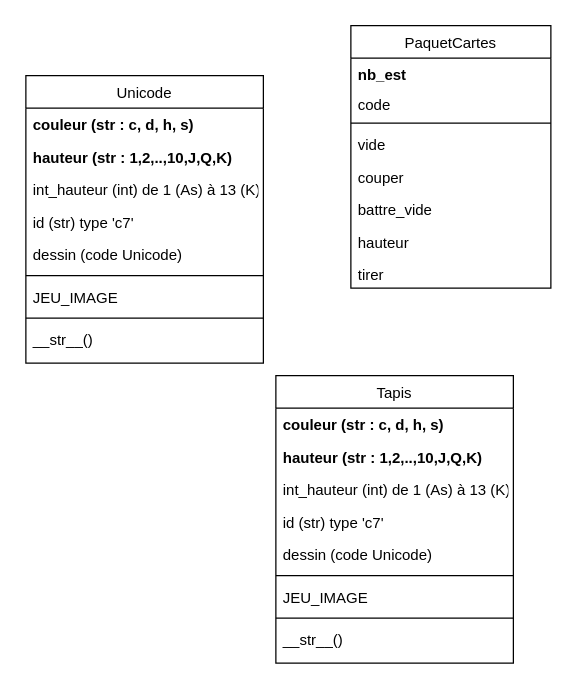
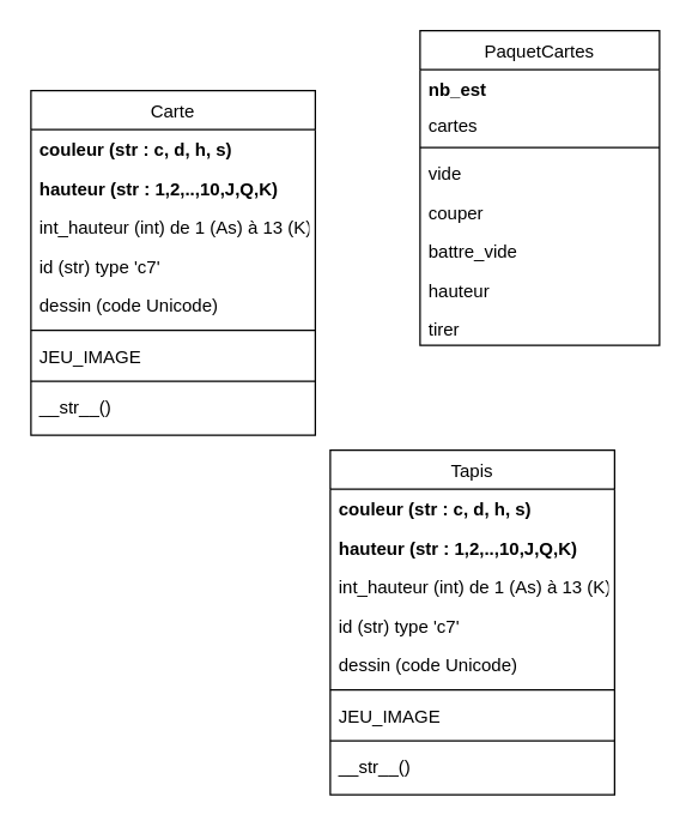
- <mxCell id="2" value="Unicode" style="swimlane;fontStyle=0;align=center;verticalAlign=top;childLayout=stackLayout;horizontal=1;startSize=26;horizontalStack=0;resizeParent=1;resizeLast=0;collapsible=1;marginBottom=0;rounded=0;shadow=0;strokeWidth=1;" parent="1" vertex="1"><mxGeometry x="20" y="60" width="190" height="230" as="geometry"><mxRectangle x="130" y="380" width="160" height="26" as="alternateBounds" /></mxGeometry></mxCell>
+ <mxCell id="2" value="Carte" style="swimlane;fontStyle=0;align=center;verticalAlign=top;childLayout=stackLayout;horizontal=1;startSize=26;horizontalStack=0;resizeParent=1;resizeLast=0;collapsible=1;marginBottom=0;rounded=0;shadow=0;strokeWidth=1;" parent="1" vertex="1"><mxGeometry x="20" y="60" width="190" height="230" as="geometry"><mxRectangle x="130" y="380" width="160" height="26" as="alternateBounds" /></mxGeometry></mxCell>
- <mxCell id="14" value="code" style="text;align=left;verticalAlign=top;spacingLeft=4;spacingRight=4;overflow=hidden;rotatable=0;points=[[0,0.5],[1,0.5]];portConstraint=eastwest;" vertex="1" parent="12"><mxGeometry y="50" width="160" height="24" as="geometry" /></mxCell>
+ <mxCell id="14" value="cartes" style="text;align=left;verticalAlign=top;spacingLeft=4;spacingRight=4;overflow=hidden;rotatable=0;points=[[0,0.5],[1,0.5]];portConstraint=eastwest;" vertex="1" parent="12"><mxGeometry y="50" width="160" height="24" as="geometry" /></mxCell>
